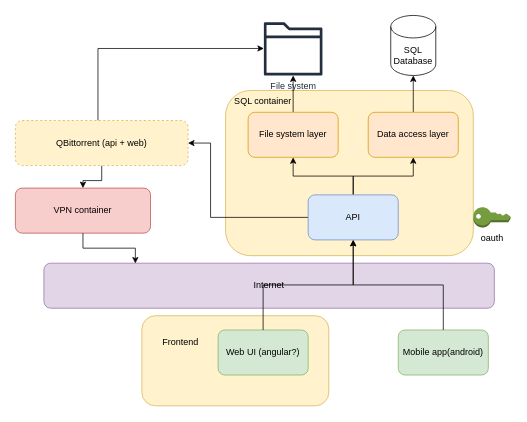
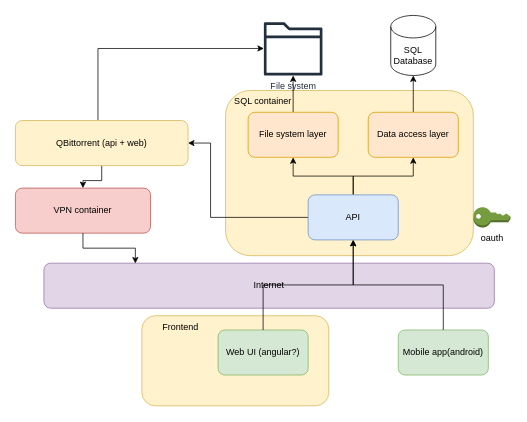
- <mxCell id="25" value="QBittorrent (api + web)" style="rounded=1;whiteSpace=wrap;html=1;fillColor=#fff2cc;strokeColor=#d6b656;glass=0;dashed=1;" vertex="1" parent="1"><mxGeometry x="20" y="160" width="230" height="60" as="geometry" /></mxCell>
+ <mxCell id="25" value="QBittorrent (api + web)" style="rounded=1;whiteSpace=wrap;html=1;fillColor=#fff2cc;strokeColor=#d6b656;glass=0;" vertex="1" parent="1"><mxGeometry x="20" y="160" width="230" height="60" as="geometry" /></mxCell>
- <mxCell id="3" value="Frontend" style="text;html=1;align=center;verticalAlign=middle;whiteSpace=wrap;rounded=0;" vertex="1" parent="1"><mxGeometry x="200" y="440" width="80" height="30" as="geometry" /></mxCell>
+ <mxCell id="3" value="Frontend" style="text;html=1;align=center;verticalAlign=middle;whiteSpace=wrap;rounded=0;" vertex="1" parent="1"><mxGeometry x="200" y="420" width="80" height="30" as="geometry" /></mxCell>
